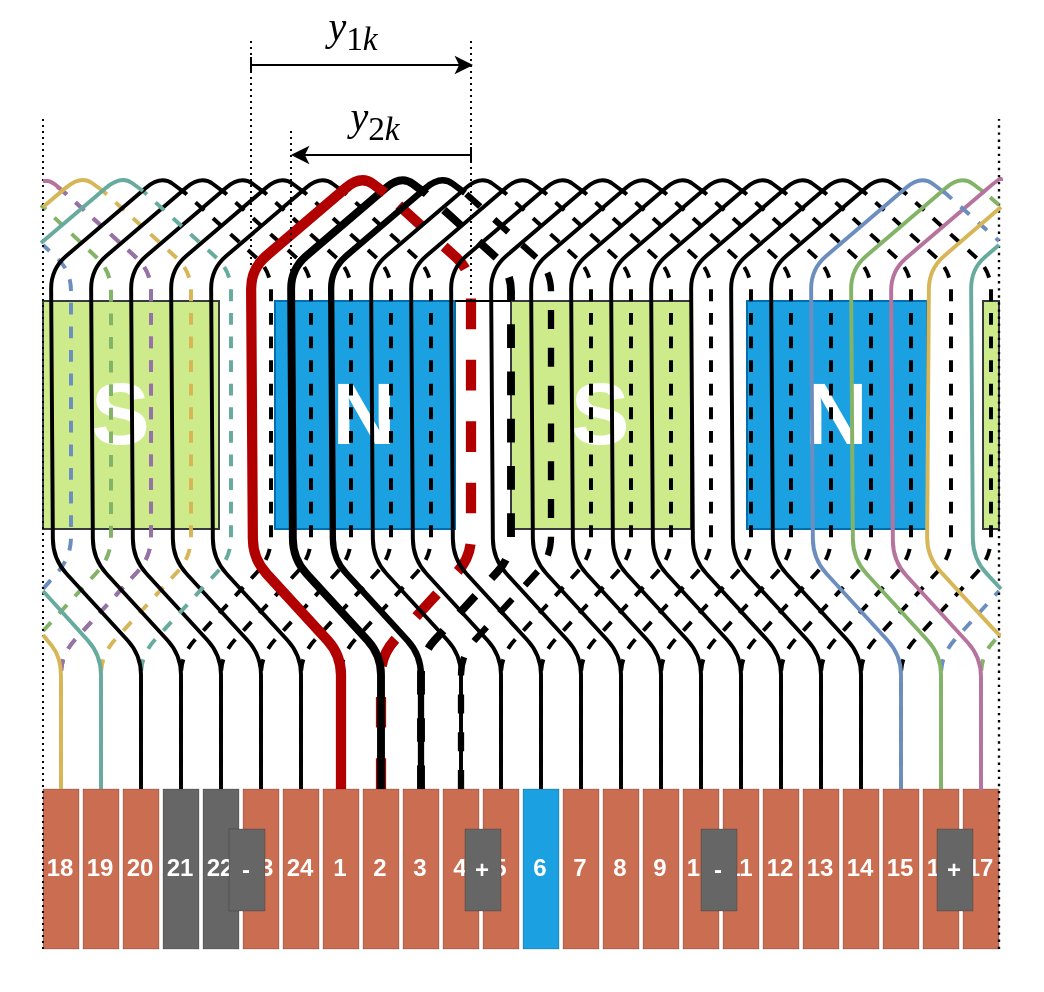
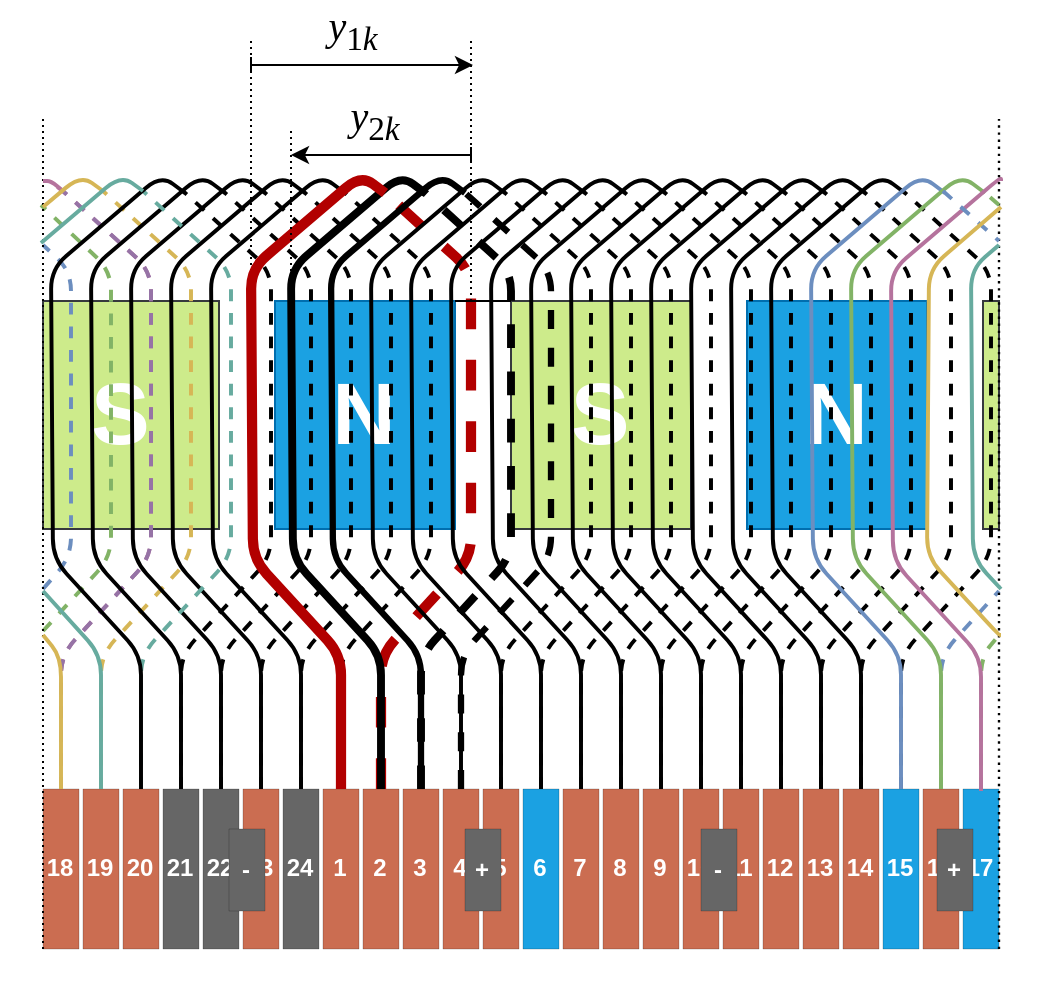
- <mxCell id="18" value="24" style="rounded=0;whiteSpace=wrap;html=1;rotation=0;strokeWidth=0;fillColor=#CB6D51;fontStyle=1;fontColor=#FFFFFF;" parent="1" vertex="1"><mxGeometry x="141" y="394" width="18" height="80" as="geometry" /></mxCell>
+ <mxCell id="18" value="24" style="rounded=0;whiteSpace=wrap;html=1;rotation=0;strokeWidth=0;fillColor=#666666;fontStyle=1;fontColor=#FFFFFF;" parent="1" vertex="1"><mxGeometry x="141" y="394" width="18" height="80" as="geometry" /></mxCell>
- <mxCell id="33" value="15" style="rounded=0;whiteSpace=wrap;html=1;rotation=0;strokeWidth=0;fillColor=#CB6D51;fontStyle=1;fontColor=#FFFFFF;" parent="1" vertex="1"><mxGeometry x="441" y="394" width="18" height="80" as="geometry" /></mxCell>
+ <mxCell id="33" value="15" style="rounded=0;whiteSpace=wrap;html=1;rotation=0;strokeWidth=0;fillColor=#1ba1e2;fontStyle=1;fontColor=#FFFFFF;" parent="1" vertex="1"><mxGeometry x="441" y="394" width="18" height="80" as="geometry" /></mxCell>
- <mxCell id="35" value="17" style="rounded=0;whiteSpace=wrap;html=1;rotation=0;strokeWidth=0;fillColor=#CB6D51;fontStyle=1;fontColor=#FFFFFF;" parent="1" vertex="1"><mxGeometry x="481" y="394" width="18" height="80" as="geometry" /></mxCell>
+ <mxCell id="35" value="17" style="rounded=0;whiteSpace=wrap;html=1;rotation=0;strokeWidth=0;fillColor=#1ba1e2;fontStyle=1;fontColor=#FFFFFF;" parent="1" vertex="1"><mxGeometry x="481" y="394" width="18" height="80" as="geometry" /></mxCell>
